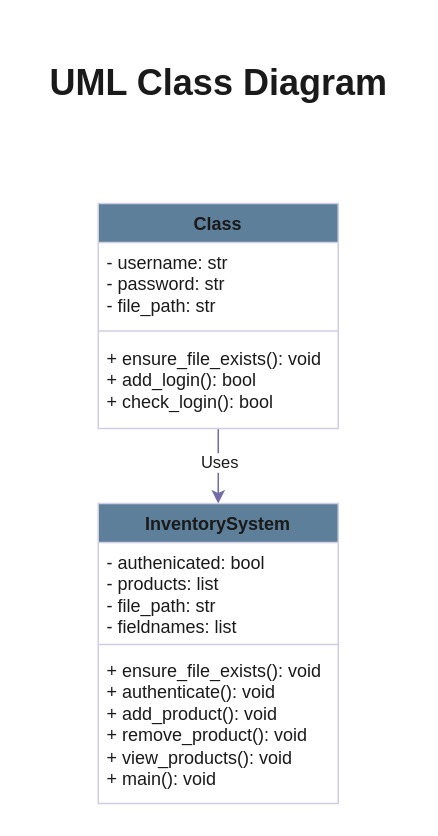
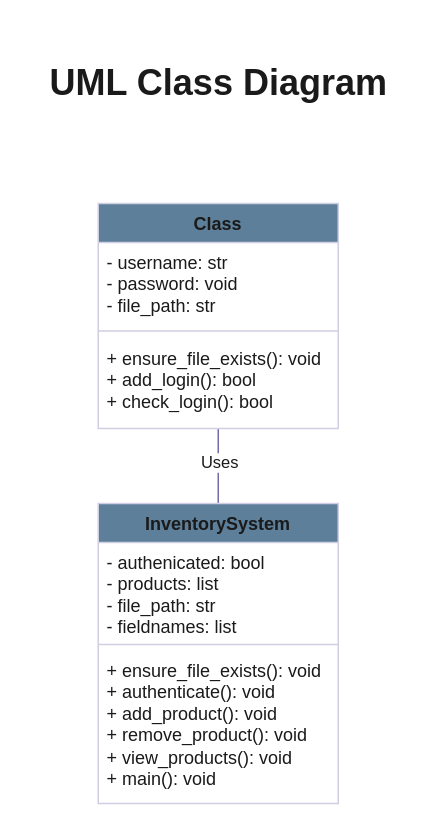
- <mxCell id="5" value="- username: str&lt;div&gt;- password: str&lt;/div&gt;&lt;div&gt;- file_path: str&lt;/div&gt;" style="text;strokeColor=none;fillColor=none;align=left;verticalAlign=top;spacingLeft=4;spacingRight=4;overflow=hidden;rotatable=0;points=[[0,0.5],[1,0.5]];portConstraint=eastwest;whiteSpace=wrap;html=1;labelBackgroundColor=none;fontColor=#1A1A1A;" vertex="1" parent="4"><mxGeometry y="26" width="160" height="54" as="geometry" /></mxCell>
+ <mxCell id="5" value="- username: str&lt;div&gt;- password: void&lt;/div&gt;&lt;div&gt;- file_path: str&lt;/div&gt;" style="text;strokeColor=none;fillColor=none;align=left;verticalAlign=top;spacingLeft=4;spacingRight=4;overflow=hidden;rotatable=0;points=[[0,0.5],[1,0.5]];portConstraint=eastwest;whiteSpace=wrap;html=1;labelBackgroundColor=none;fontColor=#1A1A1A;" vertex="1" parent="4"><mxGeometry y="26" width="160" height="54" as="geometry" /></mxCell>
- <mxCell id="2" style="edgeStyle=orthogonalEdgeStyle;rounded=0;orthogonalLoop=1;jettySize=auto;html=1;entryX=0.5;entryY=0;entryDx=0;entryDy=0;labelBackgroundColor=none;strokeColor=#736CA8;fontColor=default;" edge="1" parent="1" source="4" target="8"><mxGeometry relative="1" as="geometry" /></mxCell>
+ <mxCell id="2" style="edgeStyle=orthogonalEdgeStyle;rounded=0;orthogonalLoop=1;jettySize=auto;html=1;entryX=0.5;entryY=0;entryDx=0;entryDy=0;labelBackgroundColor=none;strokeColor=#736CA8;fontColor=default;endArrow=none;" edge="1" parent="1" source="4" target="8"><mxGeometry relative="1" as="geometry" /></mxCell>
